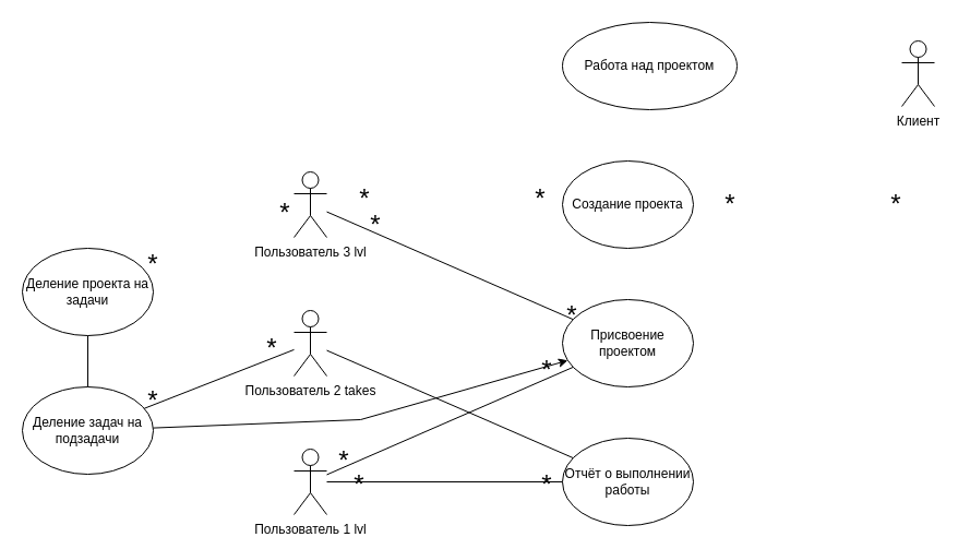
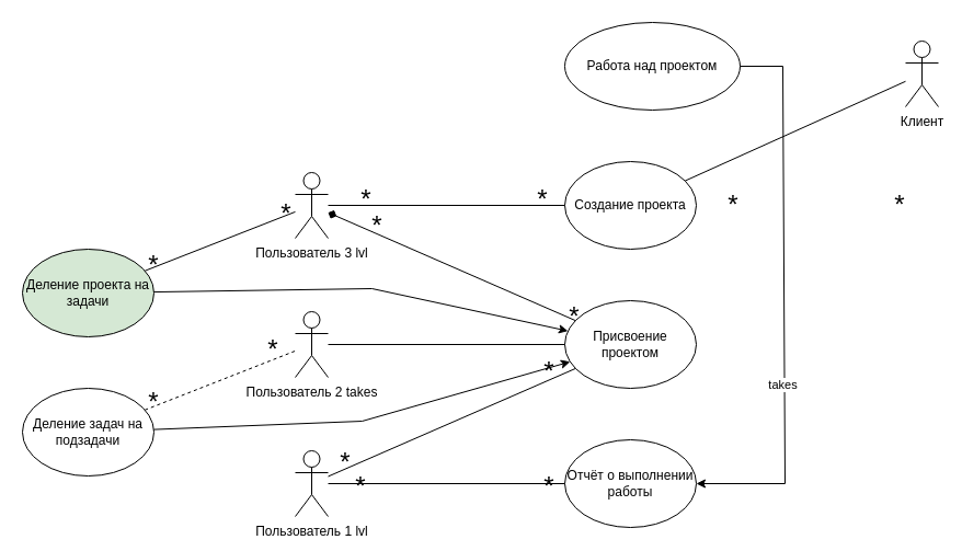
+ <mxCell id="7" value="" style="endArrow=none;html=1;rounded=0;" edge="1" parent="1" source="6" target="5"><mxGeometry width="50" height="50" relative="1" as="geometry"><mxPoint x="688" y="251" as="sourcePoint" /><mxPoint x="738" y="201" as="targetPoint" /></mxGeometry></mxCell>
+ <mxCell id="8" value="" style="endArrow=none;html=1;rounded=0;" edge="1" parent="1" source="4" target="6"><mxGeometry width="50" height="50" relative="1" as="geometry"><mxPoint x="398" y="307" as="sourcePoint" /><mxPoint x="448" y="257" as="targetPoint" /></mxGeometry></mxCell>
- <mxCell id="11" value="" style="endArrow=none;html=1;rounded=0;" edge="1" parent="1" source="10" target="4"><mxGeometry width="50" height="50" relative="1" as="geometry"><mxPoint x="377" y="310" as="sourcePoint" /><mxPoint x="427" y="260" as="targetPoint" /></mxGeometry></mxCell>
+ <mxCell id="11" value="" style="endArrow=diamond;html=1;rounded=0;" edge="1" parent="1" source="10" target="4"><mxGeometry width="50" height="50" relative="1" as="geometry"><mxPoint x="377" y="310" as="sourcePoint" /><mxPoint x="427" y="260" as="targetPoint" /></mxGeometry></mxCell>
+ <mxCell id="17" value="" style="endArrow=classic;html=1;rounded=0;" edge="1" parent="1" source="9" target="10"><mxGeometry width="50" height="50" relative="1" as="geometry"><mxPoint x="153" y="316" as="sourcePoint" /><mxPoint x="203" y="266" as="targetPoint" /><Array as="points"><mxPoint x="339" y="263" /></Array></mxGeometry></mxCell>
- <mxCell id="9" value="Деление проекта на задачи" style="ellipse;whiteSpace=wrap;html=1;" vertex="1" parent="1"><mxGeometry x="20" y="227" width="120" height="80" as="geometry" /></mxCell>
+ <mxCell id="9" value="Деление проекта на задачи" style="ellipse;whiteSpace=wrap;html=1;fillColor=#d5e8d4;" vertex="1" parent="1"><mxGeometry x="20" y="227" width="120" height="80" as="geometry" /></mxCell>
+ <mxCell id="22" value="" style="endArrow=classic;html=1;rounded=0;" edge="1" parent="1" source="21" target="19"><mxGeometry width="50" height="50" relative="1" as="geometry"><mxPoint x="731" y="407" as="sourcePoint" /><mxPoint x="781" y="357" as="targetPoint" /><Array as="points"><mxPoint x="714" y="60" /><mxPoint x="716" y="441" /></Array></mxGeometry></mxCell>
+ <mxCell id="23" value="takes" style="edgeLabel;html=1;align=center;verticalAlign=middle;resizable=0;points=[];" vertex="1" connectable="0" parent="22"><mxGeometry x="0.315" y="-2" relative="1" as="geometry"><mxPoint as="offset" /></mxGeometry></mxCell>
- <mxCell id="15" value="" style="endArrow=none;html=1;rounded=0;" edge="1" parent="1" source="9" target="14"><mxGeometry width="50" height="50" relative="1" as="geometry"><mxPoint x="151" y="225" as="sourcePoint" /><mxPoint x="201" y="175" as="targetPoint" /></mxGeometry></mxCell>
+ <mxCell id="15" value="" style="endArrow=none;html=1;rounded=0;" edge="1" parent="1" source="9" target="4"><mxGeometry width="50" height="50" relative="1" as="geometry"><mxPoint x="151" y="225" as="sourcePoint" /><mxPoint x="201" y="175" as="targetPoint" /></mxGeometry></mxCell>
- <mxCell id="16" value="" style="endArrow=none;html=1;rounded=0;" edge="1" parent="1" source="14" target="3"><mxGeometry width="50" height="50" relative="1" as="geometry"><mxPoint x="157" y="371" as="sourcePoint" /><mxPoint x="207" y="321" as="targetPoint" /></mxGeometry></mxCell>
+ <mxCell id="16" value="" style="endArrow=none;html=1;rounded=0;dashed=1;" edge="1" parent="1" source="14" target="3"><mxGeometry width="50" height="50" relative="1" as="geometry"><mxPoint x="157" y="371" as="sourcePoint" /><mxPoint x="207" y="321" as="targetPoint" /></mxGeometry></mxCell>
- <mxCell id="13" value="" style="endArrow=none;html=1;rounded=0;" edge="1" parent="1" source="3" target="19"><mxGeometry width="50" height="50" relative="1" as="geometry"><mxPoint x="356" y="365" as="sourcePoint" /><mxPoint x="406" y="315" as="targetPoint" /></mxGeometry></mxCell>
+ <mxCell id="13" value="" style="endArrow=none;html=1;rounded=0;" edge="1" parent="1" source="3" target="10"><mxGeometry width="50" height="50" relative="1" as="geometry"><mxPoint x="356" y="365" as="sourcePoint" /><mxPoint x="406" y="315" as="targetPoint" /></mxGeometry></mxCell>
